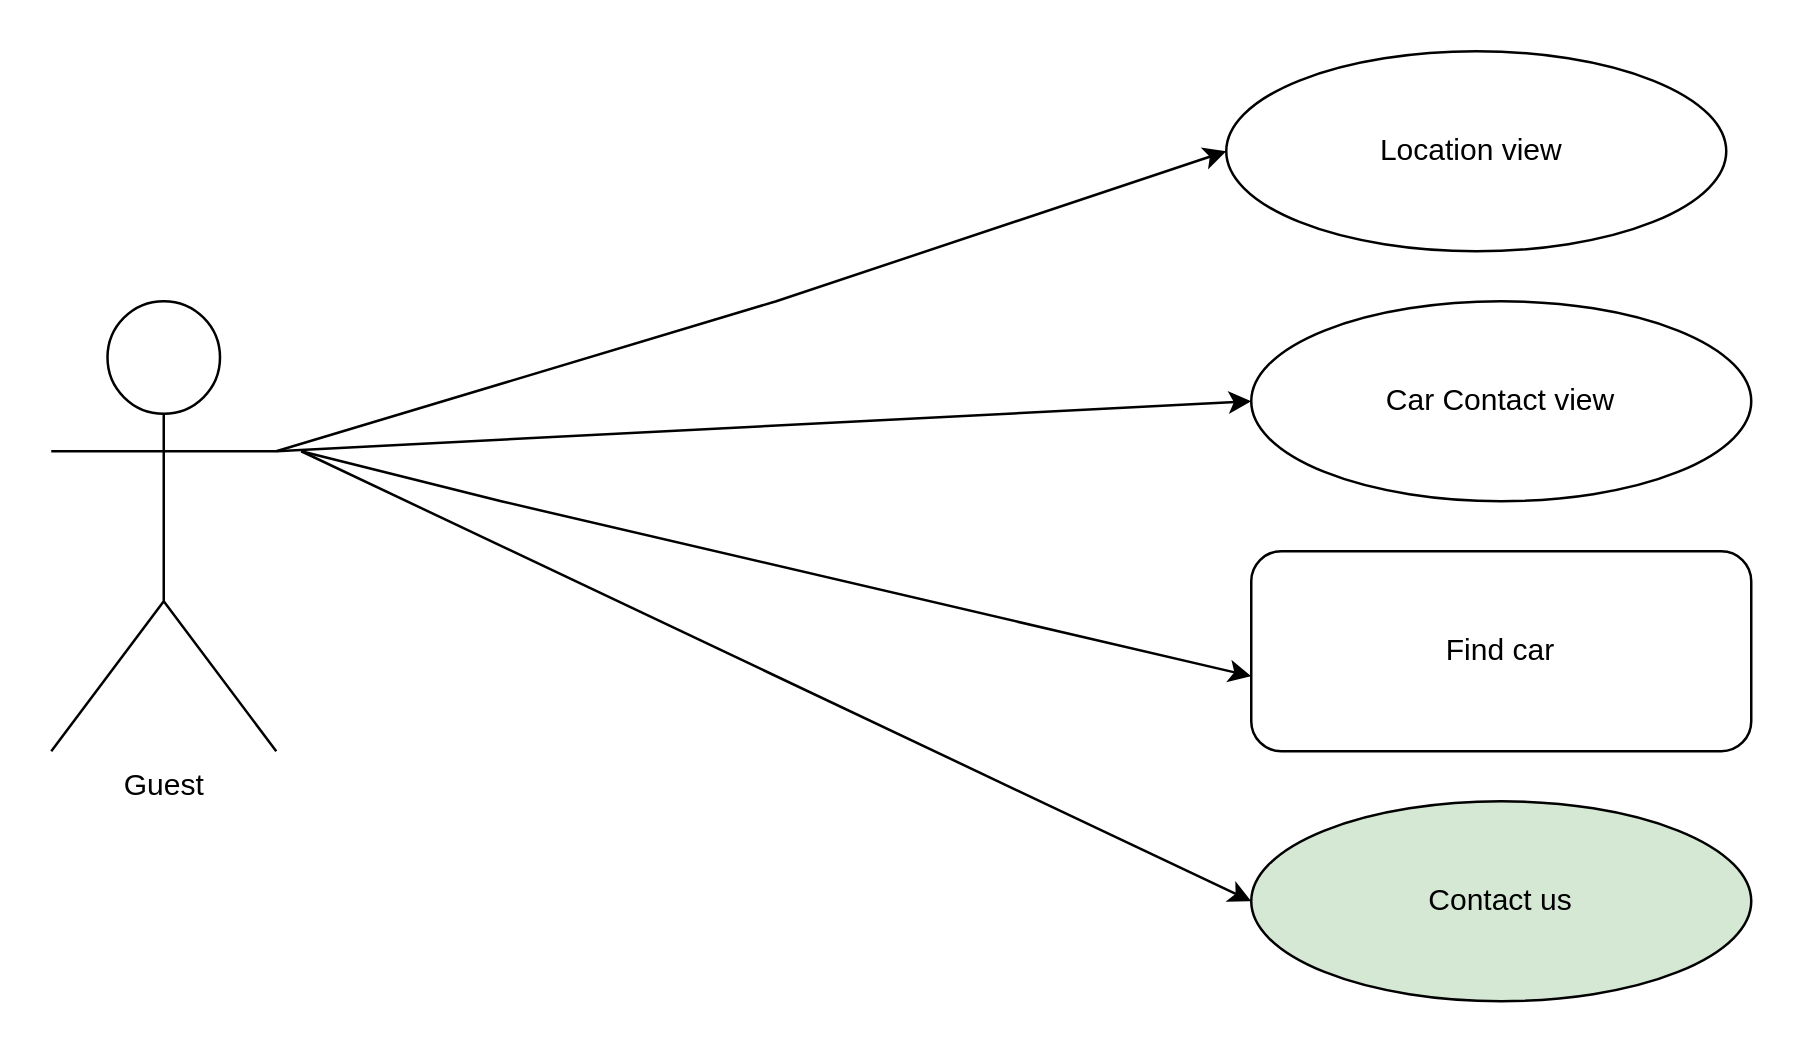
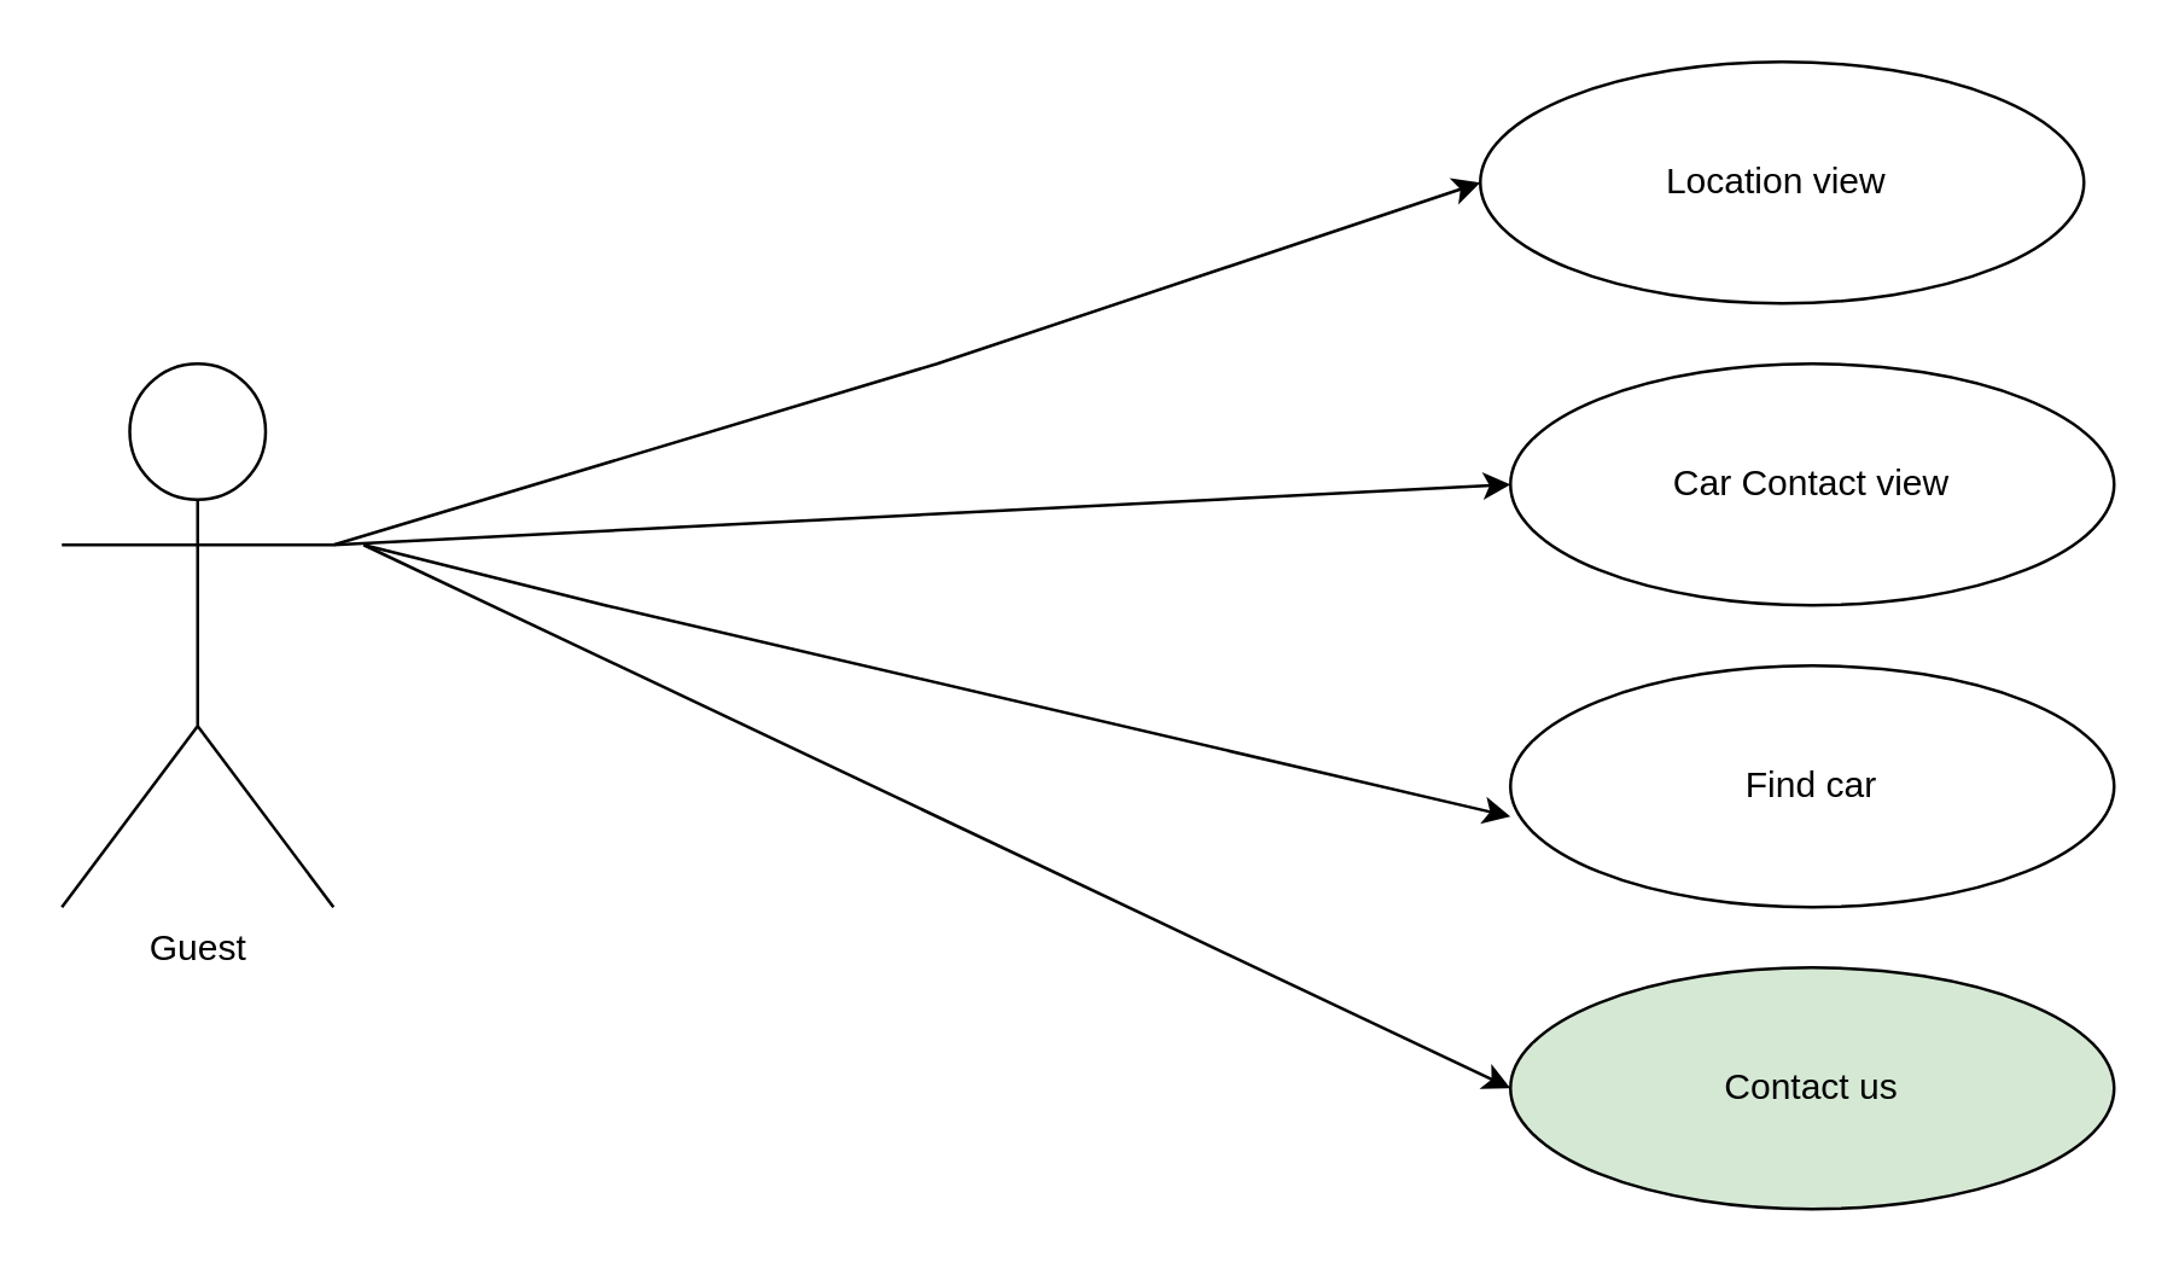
- <mxCell id="2" value="Find car" style="whiteSpace=wrap;html=1;rounded=1;" vertex="1" parent="1"><mxGeometry x="500" y="220" width="200" height="80" as="geometry" /></mxCell>
+ <mxCell id="2" value="Find car" style="ellipse;whiteSpace=wrap;html=1;" vertex="1" parent="1"><mxGeometry x="500" y="220" width="200" height="80" as="geometry" /></mxCell>
